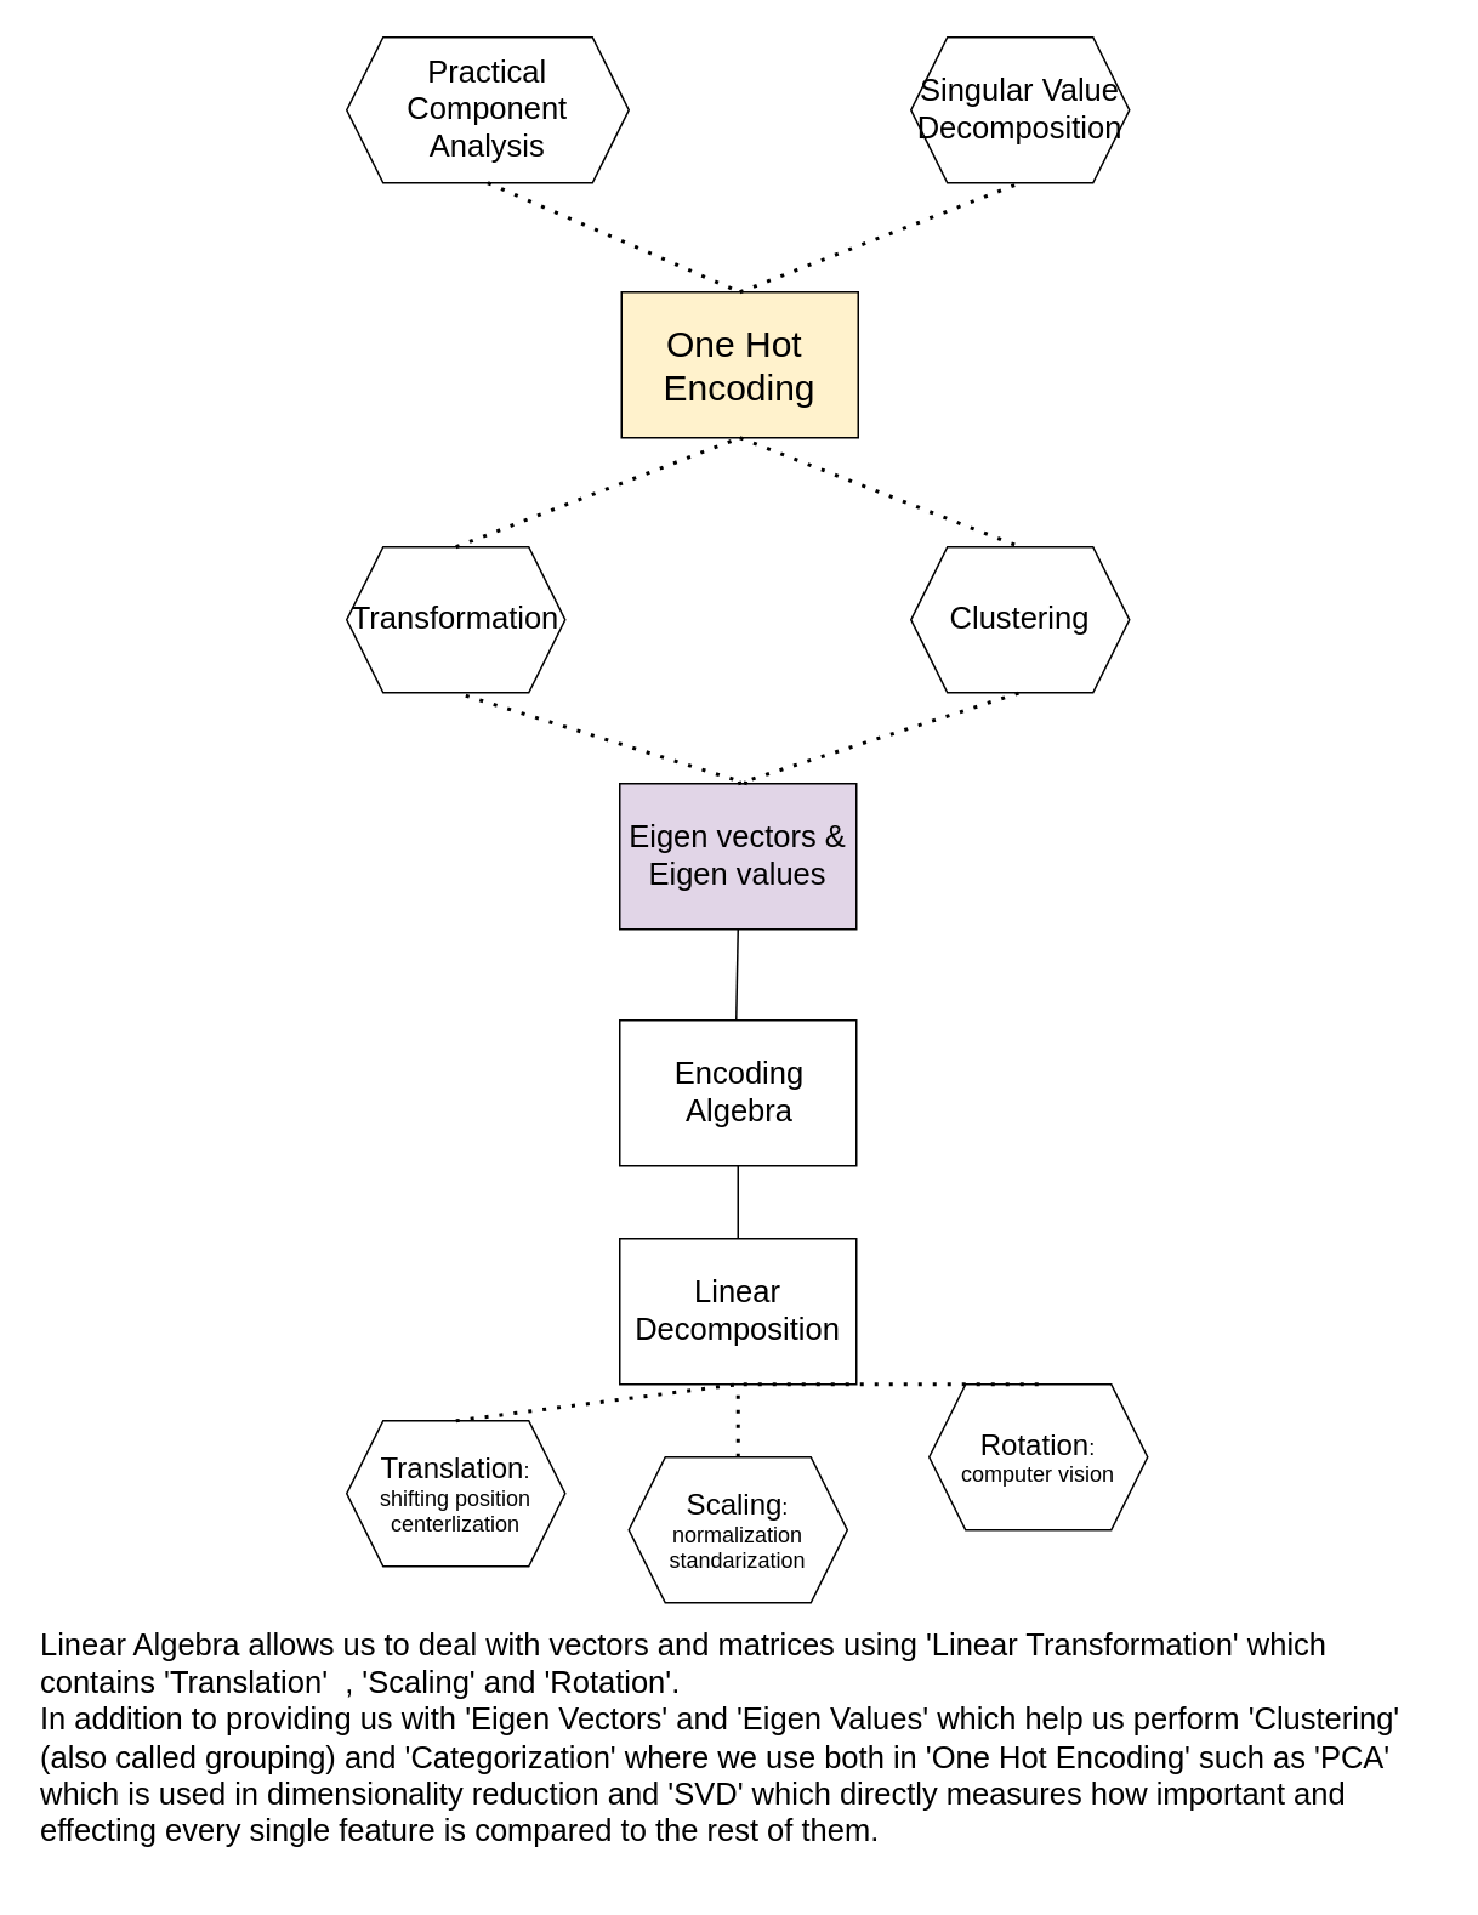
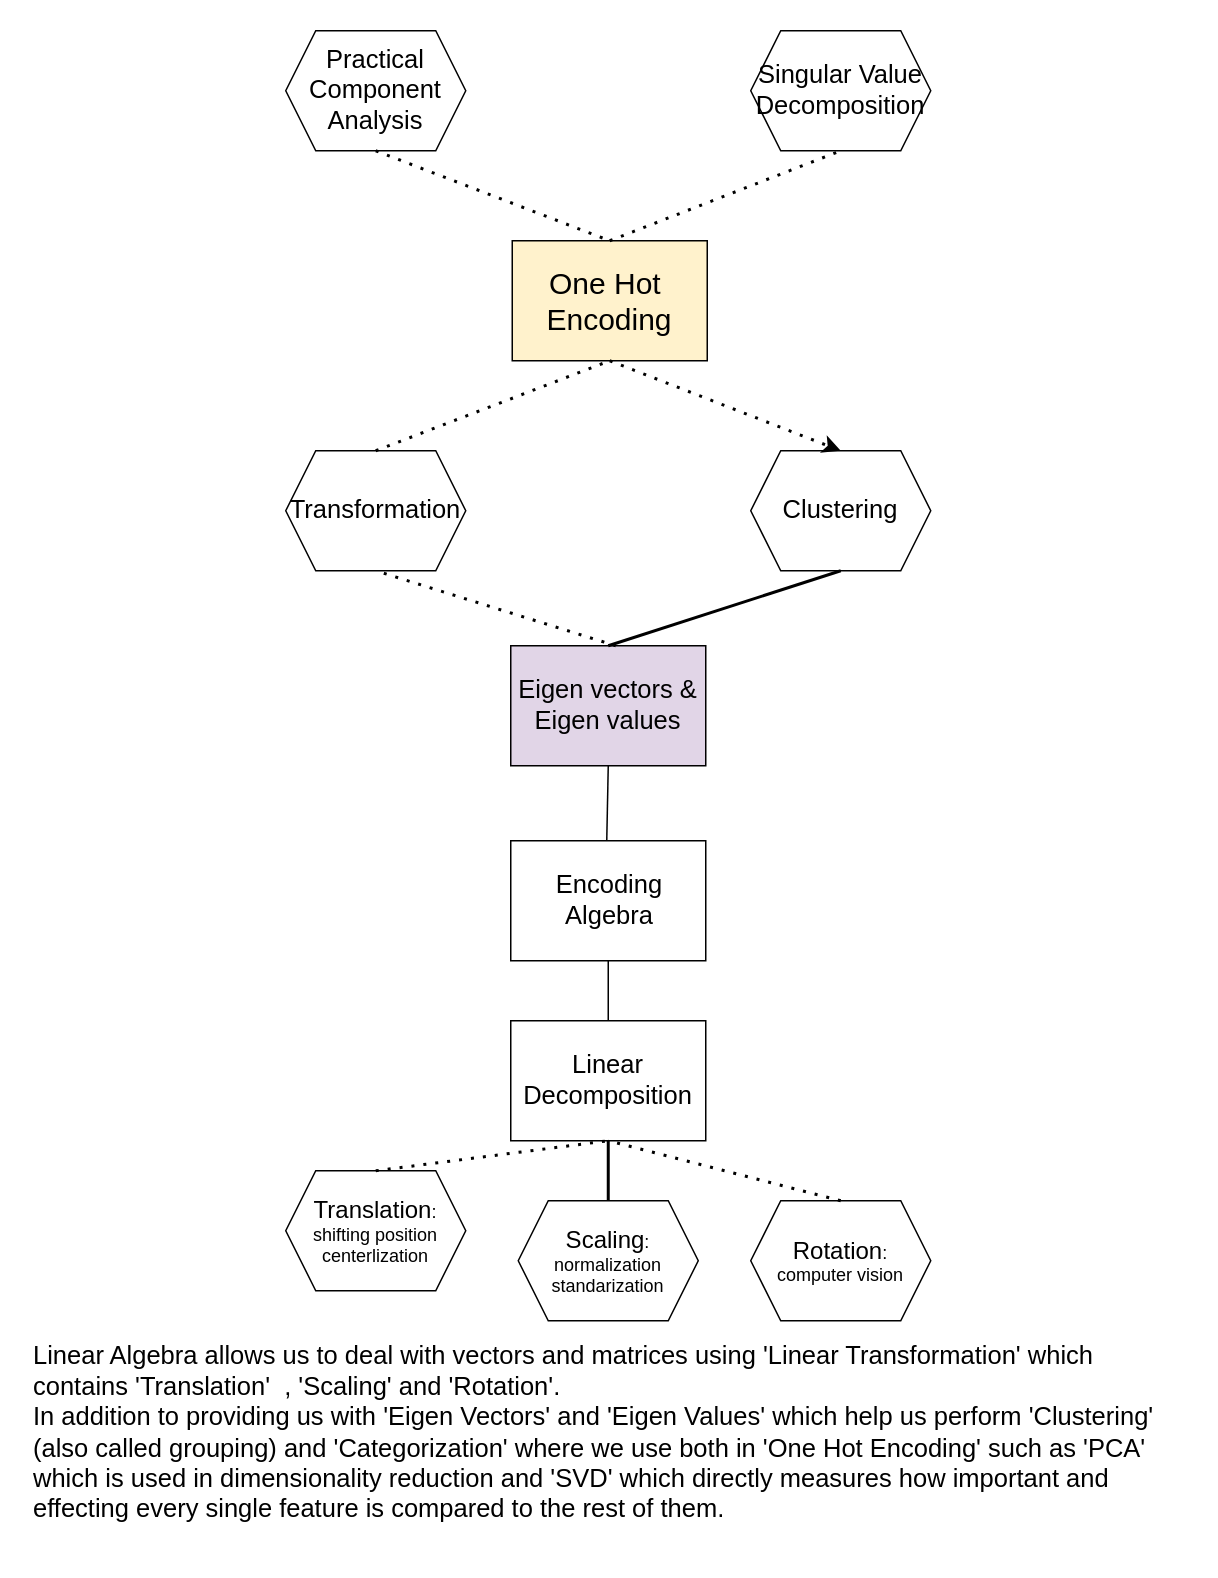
- <mxCell id="21" value="&lt;font style=&quot;font-size: 17px;&quot;&gt;Practical Component Analysis&lt;/font&gt;" style="shape=hexagon;perimeter=hexagonPerimeter2;whiteSpace=wrap;html=1;fixedSize=1;" vertex="1" parent="1"><mxGeometry x="190" y="20" width="155" height="80" as="geometry" /></mxCell>
+ <mxCell id="21" value="&lt;font style=&quot;font-size: 17px;&quot;&gt;Practical Component Analysis&lt;/font&gt;" style="shape=hexagon;perimeter=hexagonPerimeter2;whiteSpace=wrap;html=1;fixedSize=1;" vertex="1" parent="1"><mxGeometry x="190" y="20" width="120" height="80" as="geometry" /></mxCell>
- <mxCell id="19" value="" style="endArrow=none;dashed=1;html=1;dashPattern=1 3;strokeWidth=2;rounded=0;entryX=0.5;entryY=0;entryDx=0;entryDy=0;exitX=0.5;exitY=1;exitDx=0;exitDy=0;" edge="1" parent="1" source="18" target="15"><mxGeometry width="50" height="50" relative="1" as="geometry"><mxPoint x="270" y="240" as="sourcePoint" /><mxPoint x="320" y="190" as="targetPoint" /></mxGeometry></mxCell>
+ <mxCell id="19" value="" style="endArrow=classic;dashed=1;html=1;dashPattern=1 3;strokeWidth=2;rounded=0;entryX=0.5;entryY=0;entryDx=0;entryDy=0;exitX=0.5;exitY=1;exitDx=0;exitDy=0;" edge="1" parent="1" source="18" target="15"><mxGeometry width="50" height="50" relative="1" as="geometry"><mxPoint x="270" y="240" as="sourcePoint" /><mxPoint x="320" y="190" as="targetPoint" /></mxGeometry></mxCell>
- <mxCell id="17" value="" style="endArrow=none;dashed=1;html=1;dashPattern=1 3;strokeWidth=2;rounded=0;entryX=0.5;entryY=1;entryDx=0;entryDy=0;exitX=0.5;exitY=0;exitDx=0;exitDy=0;" edge="1" parent="1" source="12" target="15"><mxGeometry width="50" height="50" relative="1" as="geometry"><mxPoint x="440" y="420" as="sourcePoint" /><mxPoint x="490" y="370" as="targetPoint" /></mxGeometry></mxCell>
+ <mxCell id="17" value="" style="endArrow=none;dashed=0;html=1;dashPattern=1 3;strokeWidth=2;rounded=0;entryX=0.5;entryY=1;entryDx=0;entryDy=0;exitX=0.5;exitY=0;exitDx=0;exitDy=0;" edge="1" parent="1" source="12" target="15"><mxGeometry width="50" height="50" relative="1" as="geometry"><mxPoint x="440" y="420" as="sourcePoint" /><mxPoint x="490" y="370" as="targetPoint" /></mxGeometry></mxCell>
- <mxCell id="9" value="" style="endArrow=none;dashed=1;html=1;dashPattern=1 3;strokeWidth=2;rounded=0;entryX=0.5;entryY=1;entryDx=0;entryDy=0;exitX=0.5;exitY=0;exitDx=0;exitDy=0;" edge="1" parent="1" source="7" target="5"><mxGeometry width="50" height="50" relative="1" as="geometry"><mxPoint x="290" y="790" as="sourcePoint" /><mxPoint x="325" y="730" as="targetPoint" /></mxGeometry></mxCell>
+ <mxCell id="9" value="" style="endArrow=none;dashed=0;html=1;dashPattern=1 3;strokeWidth=2;rounded=0;entryX=0.5;entryY=1;entryDx=0;entryDy=0;exitX=0.5;exitY=0;exitDx=0;exitDy=0;" edge="1" parent="1" source="7" target="5"><mxGeometry width="50" height="50" relative="1" as="geometry"><mxPoint x="290" y="790" as="sourcePoint" /><mxPoint x="325" y="730" as="targetPoint" /></mxGeometry></mxCell>
- <mxCell id="8" value="&lt;font style=&quot;font-size: 16px;&quot;&gt;Rotation&lt;/font&gt;:&lt;br&gt;computer vision" style="shape=hexagon;perimeter=hexagonPerimeter2;whiteSpace=wrap;html=1;fixedSize=1;" vertex="1" parent="1"><mxGeometry x="510" y="760" width="120" height="80" as="geometry" /></mxCell>
+ <mxCell id="8" value="&lt;font style=&quot;font-size: 16px;&quot;&gt;Rotation&lt;/font&gt;:&lt;br&gt;computer vision" style="shape=hexagon;perimeter=hexagonPerimeter2;whiteSpace=wrap;html=1;fixedSize=1;" vertex="1" parent="1"><mxGeometry x="500" y="800" width="120" height="80" as="geometry" /></mxCell>
